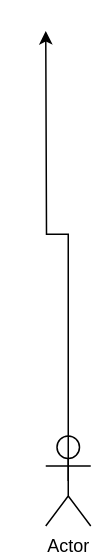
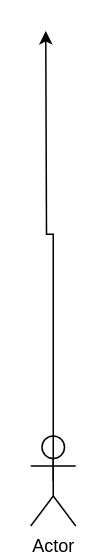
- <mxCell id="2" value="Actor" style="shape=umlActor;verticalLabelPosition=bottom;verticalAlign=top;html=1;" vertex="1" parent="1"><mxGeometry x="30" y="290" width="30" height="60" as="geometry" /></mxCell>
+ <mxCell id="2" value="Actor" style="shape=umlActor;verticalLabelPosition=bottom;verticalAlign=top;html=1;" vertex="1" parent="1"><mxGeometry x="20" y="290" width="30" height="60" as="geometry" /></mxCell>
